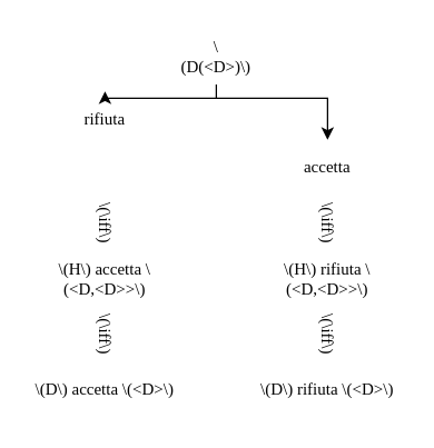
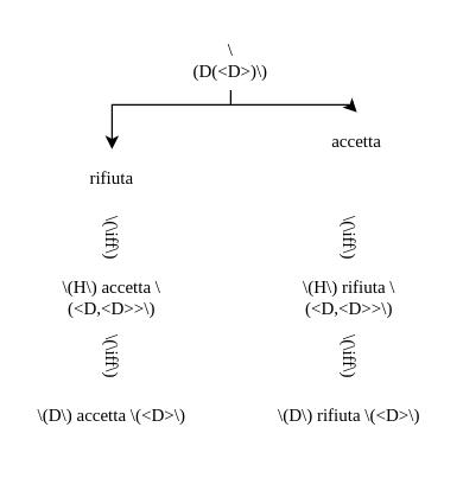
- <mxCell id="4" value="rifiuta" style="text;html=1;align=center;verticalAlign=middle;whiteSpace=wrap;rounded=0;fontFamily=Times New Roman;" vertex="1" parent="1"><mxGeometry x="55" y="65" width="40" height="40" as="geometry" /></mxCell>
+ <mxCell id="4" value="rifiuta" style="text;html=1;align=center;verticalAlign=middle;whiteSpace=wrap;rounded=0;fontFamily=Times New Roman;" vertex="1" parent="1"><mxGeometry x="55" y="100" width="40" height="40" as="geometry" /></mxCell>
- <mxCell id="5" value="accetta" style="text;html=1;align=center;verticalAlign=middle;whiteSpace=wrap;rounded=0;fontFamily=Times New Roman;" vertex="1" parent="1"><mxGeometry x="215" y="100" width="40" height="40" as="geometry" /></mxCell>
+ <mxCell id="5" value="accetta" style="text;html=1;align=center;verticalAlign=middle;whiteSpace=wrap;rounded=0;fontFamily=Times New Roman;" vertex="1" parent="1"><mxGeometry x="220" y="75" width="40" height="40" as="geometry" /></mxCell>
